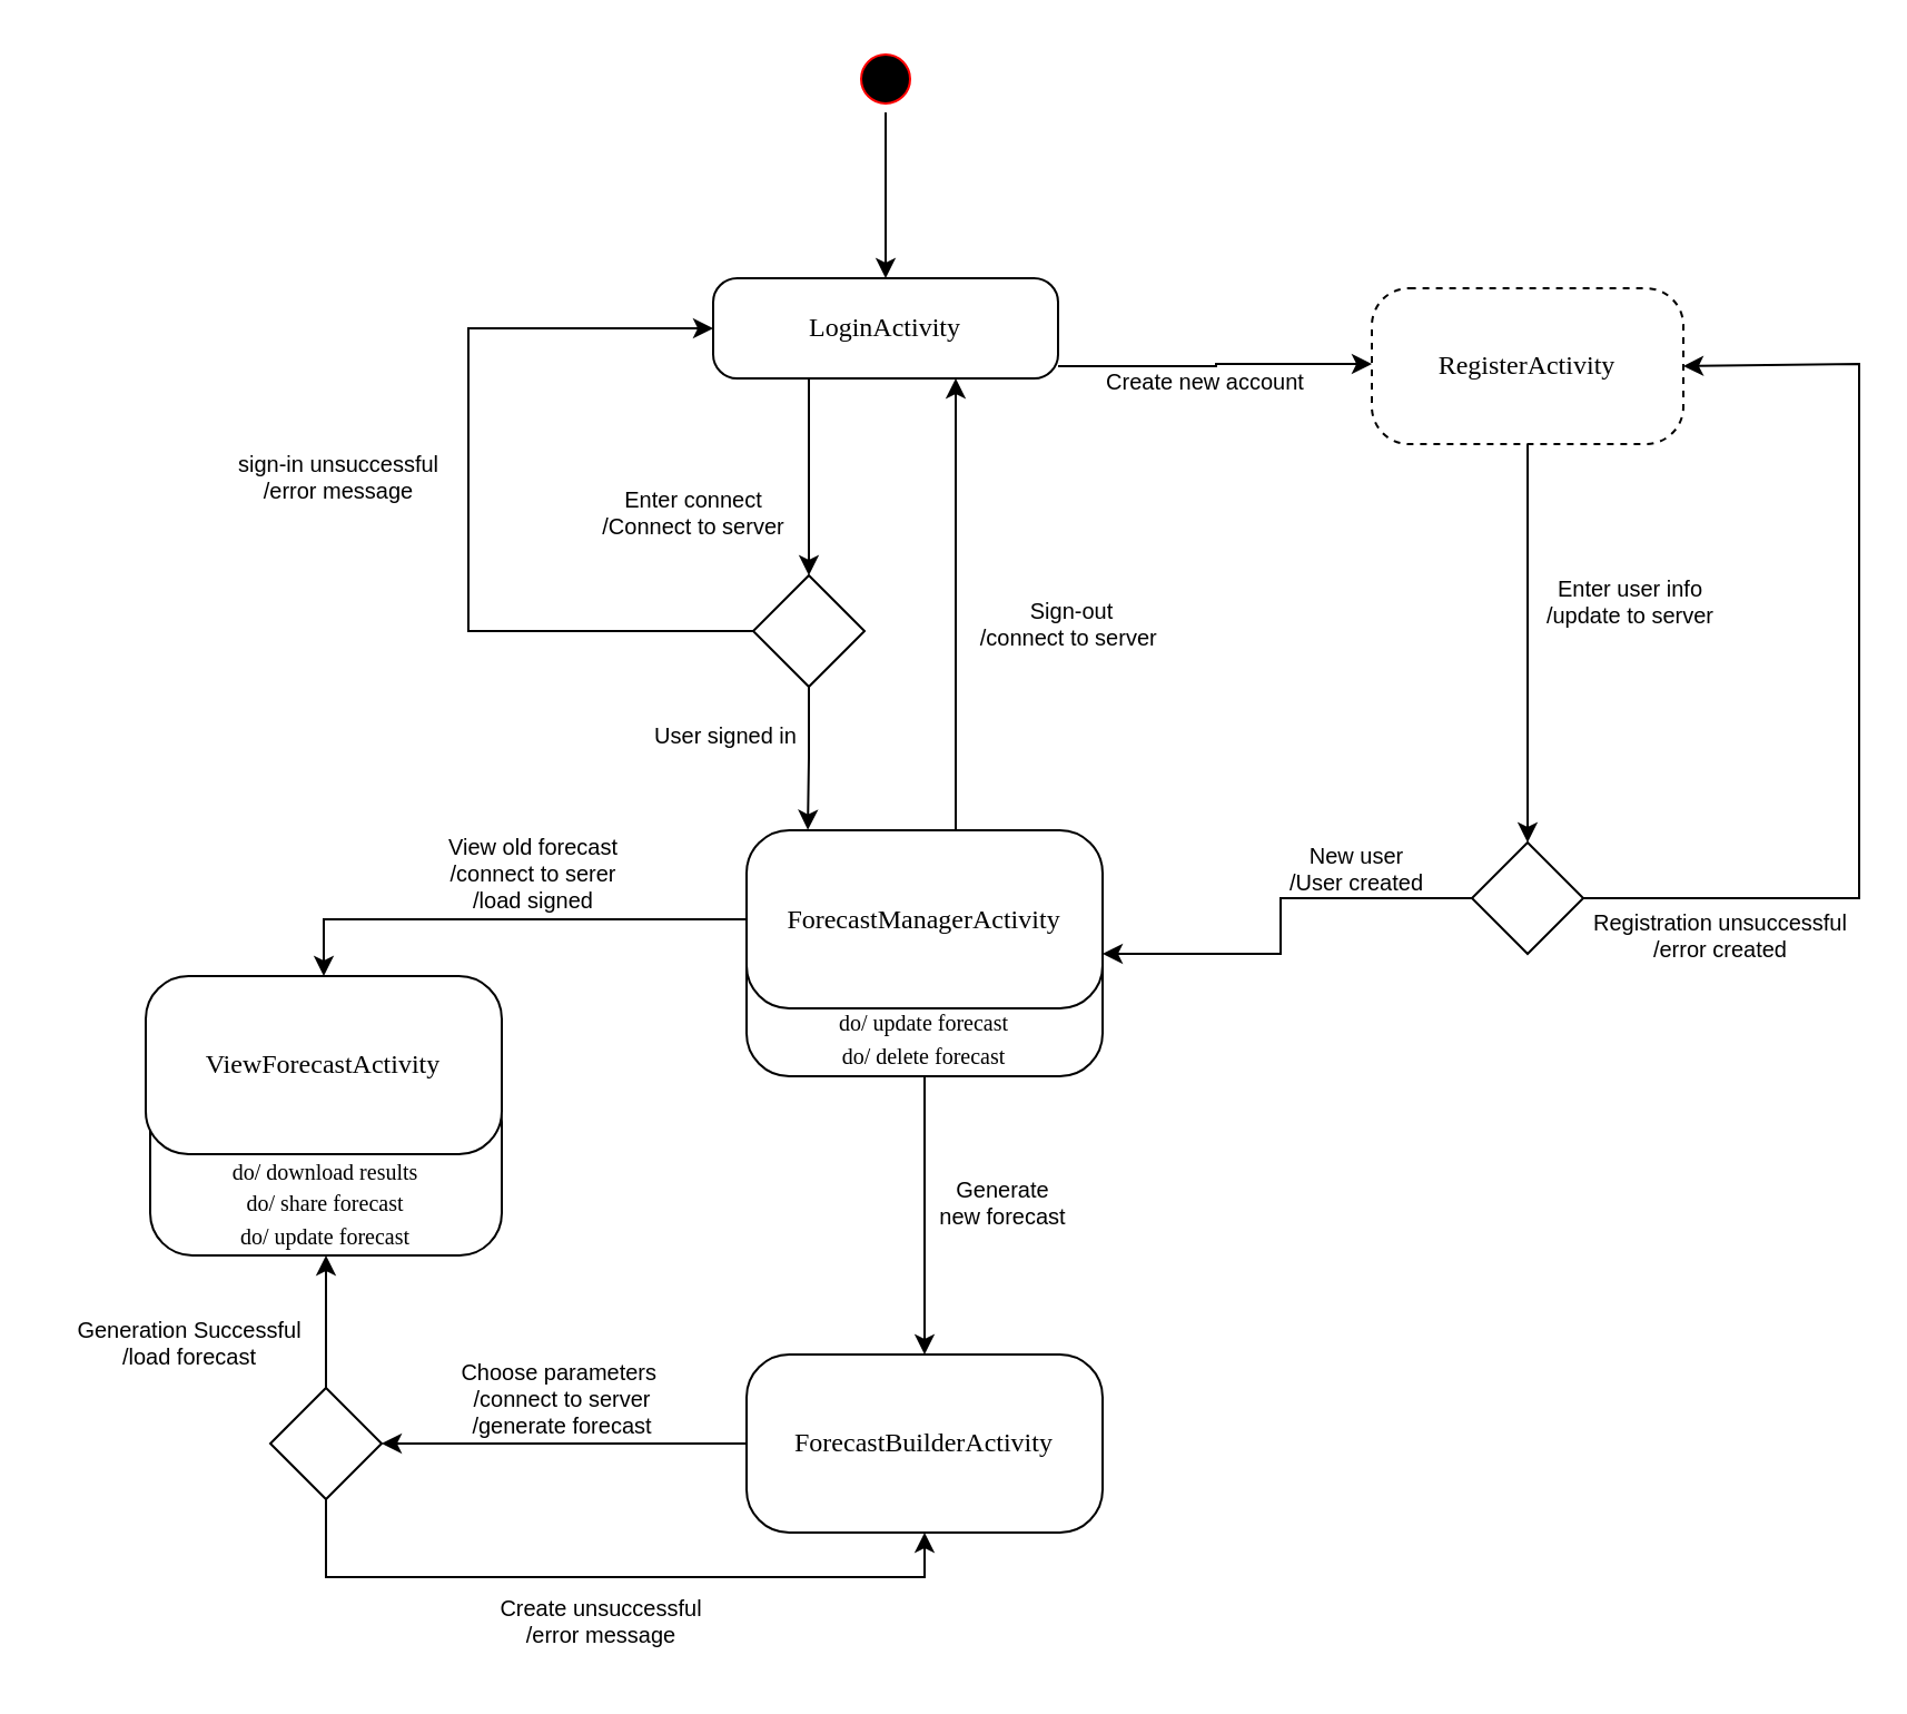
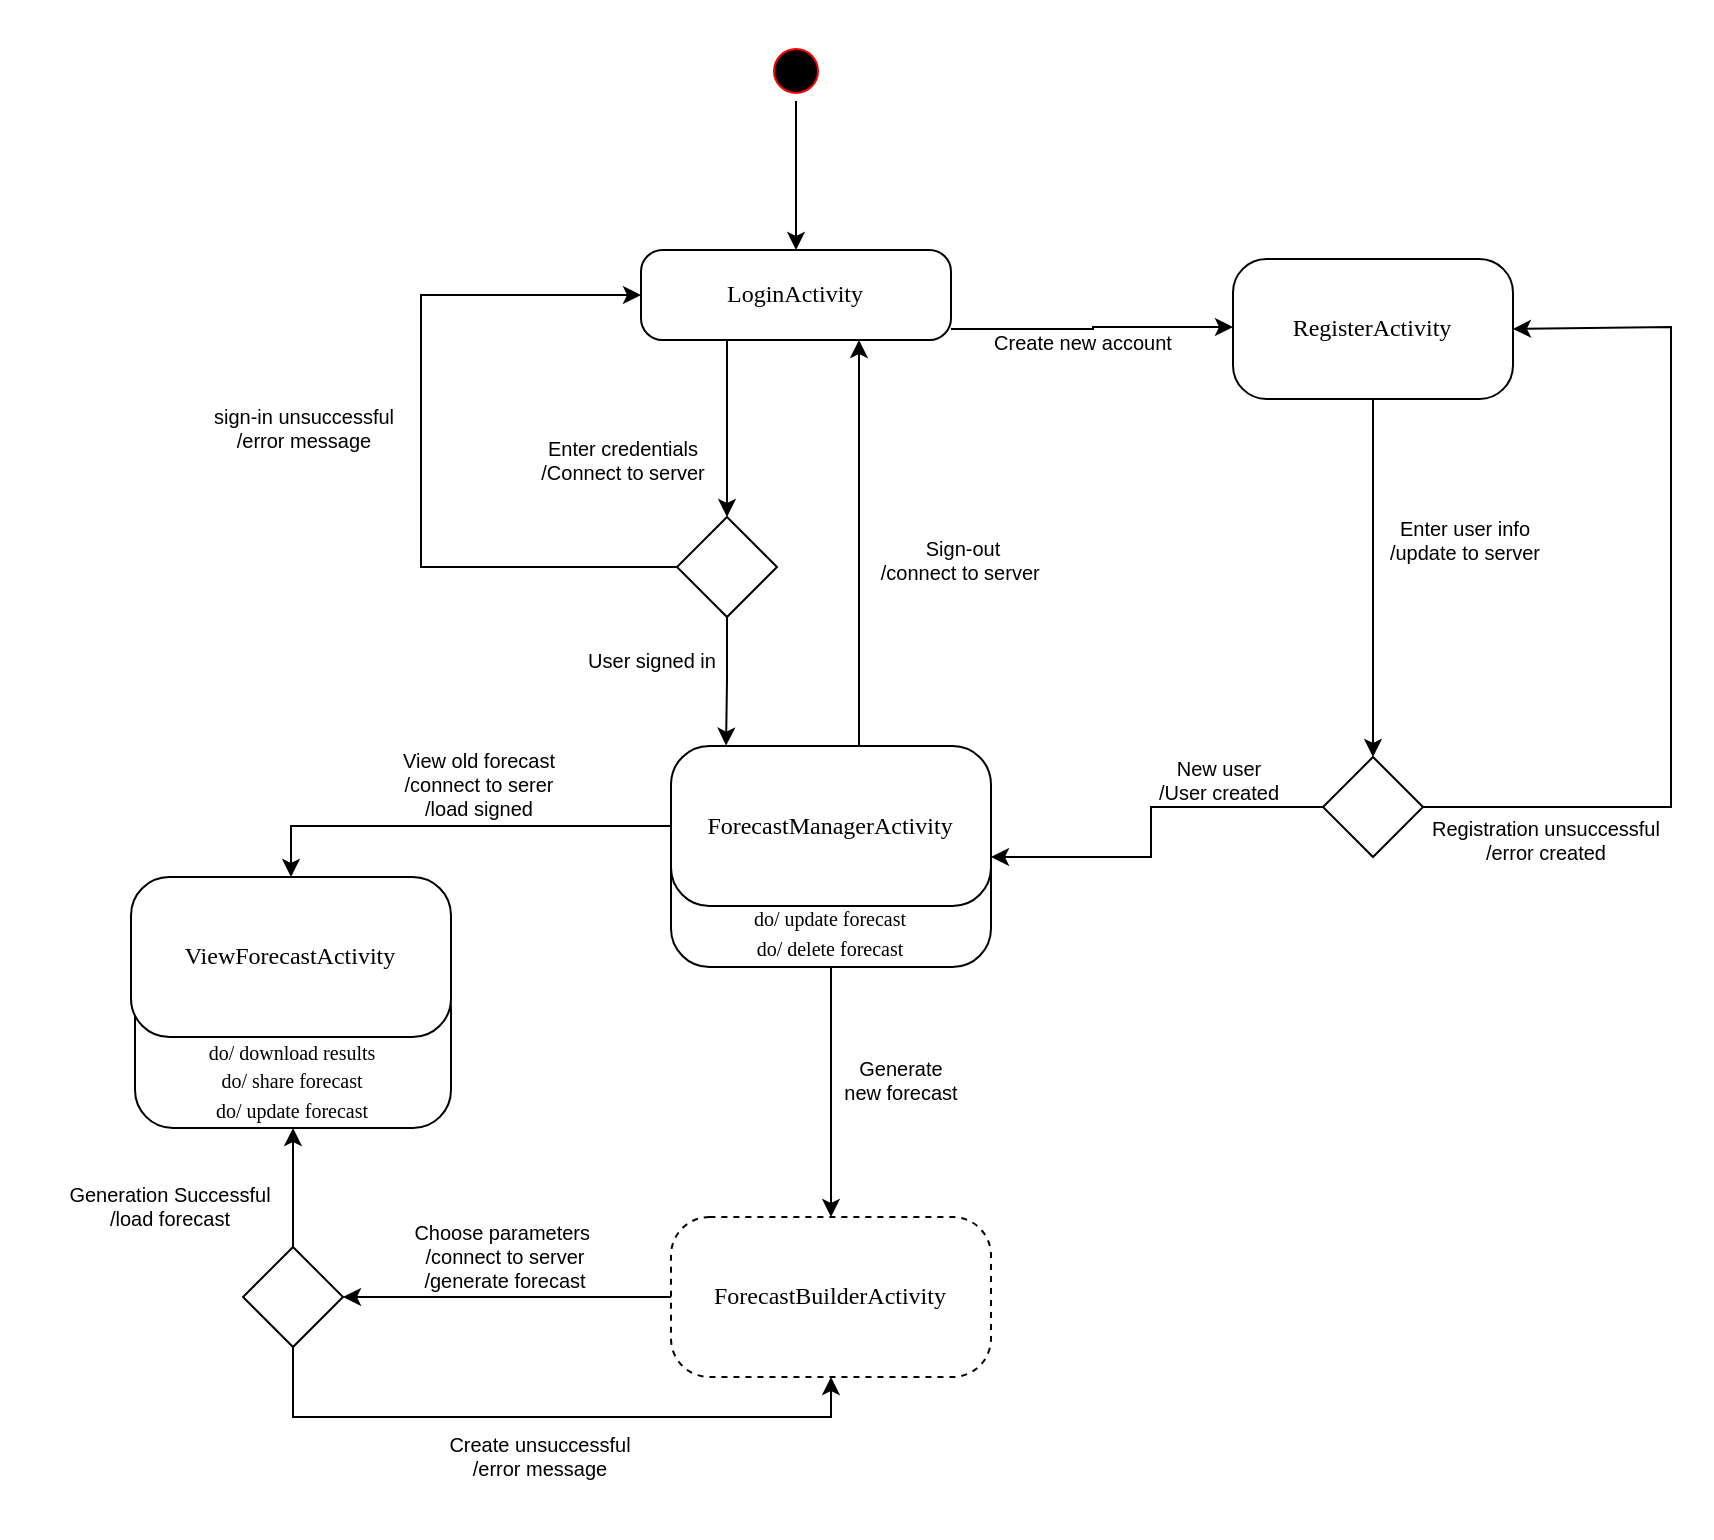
- <mxCell id="11" value="RegisterActivity" style="rounded=1;whiteSpace=wrap;html=1;arcSize=24;shadow=0;comic=0;labelBackgroundColor=none;fontFamily=Verdana;fontSize=12;fontColor=#000000;align=center;aspect=fixed;direction=east;dashed=1;" parent="1" vertex="1"><mxGeometry x="616" y="129" width="140" height="70" as="geometry" /></mxCell>
+ <mxCell id="11" value="RegisterActivity" style="rounded=1;whiteSpace=wrap;html=1;arcSize=24;shadow=0;comic=0;labelBackgroundColor=none;fontFamily=Verdana;fontSize=12;fontColor=#000000;align=center;aspect=fixed;direction=east;" parent="1" vertex="1"><mxGeometry x="616" y="129" width="140" height="70" as="geometry" /></mxCell>
- <mxCell id="18" value="Enter connect&lt;br&gt;/Connect to server" style="text;html=1;strokeColor=none;fillColor=none;align=center;verticalAlign=middle;whiteSpace=wrap;rounded=0;fontSize=10;" parent="1" vertex="1"><mxGeometry x="260" y="218" width="102.5" height="23" as="geometry" /></mxCell>
+ <mxCell id="18" value="Enter credentials&lt;br&gt;/Connect to server" style="text;html=1;strokeColor=none;fillColor=none;align=center;verticalAlign=middle;whiteSpace=wrap;rounded=0;fontSize=10;" parent="1" vertex="1"><mxGeometry x="260" y="218" width="102.5" height="23" as="geometry" /></mxCell>
- <mxCell id="3" value="ForecastBuilderActivity" style="rounded=1;whiteSpace=wrap;html=1;arcSize=24;shadow=0;comic=0;labelBackgroundColor=none;fontFamily=Verdana;fontSize=12;fontColor=#000000;align=center;aspect=fixed;direction=east;" parent="1" vertex="1"><mxGeometry x="335" y="608" width="160" height="80" as="geometry" /></mxCell>
+ <mxCell id="3" value="ForecastBuilderActivity" style="rounded=1;whiteSpace=wrap;html=1;arcSize=24;shadow=0;comic=0;labelBackgroundColor=none;fontFamily=Verdana;fontSize=12;fontColor=#000000;align=center;aspect=fixed;direction=east;dashed=1;" parent="1" vertex="1"><mxGeometry x="335" y="608" width="160" height="80" as="geometry" /></mxCell>
